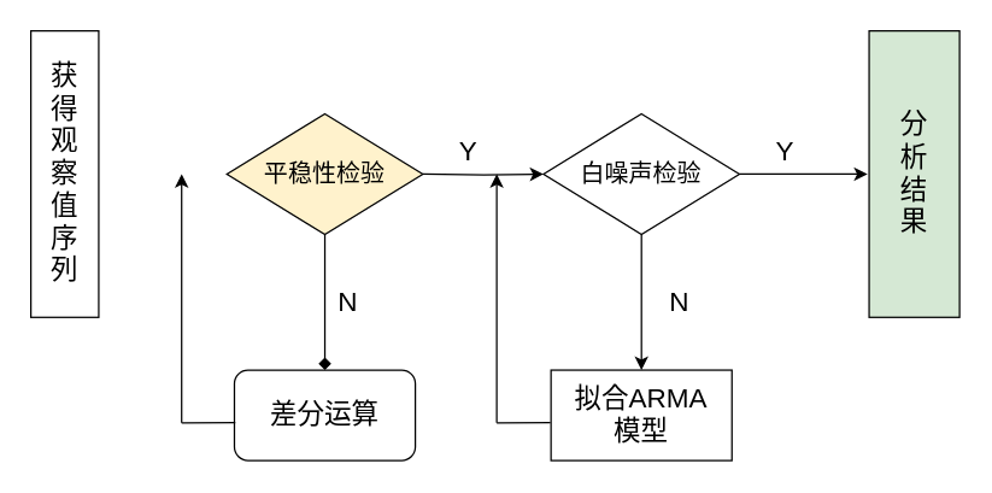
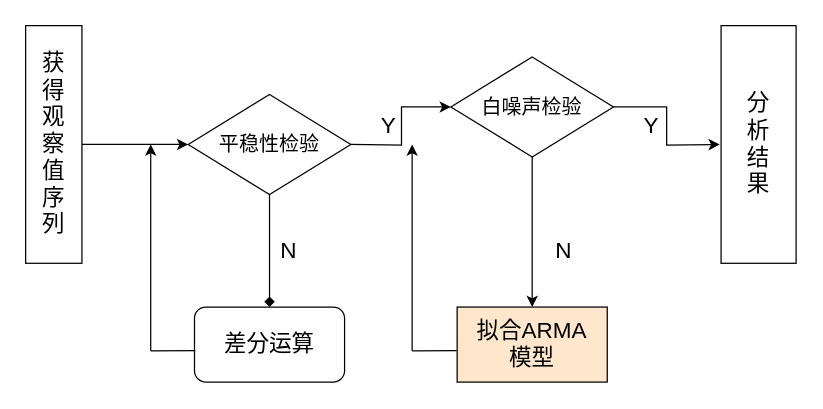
+ <mxCell id="2" value="" style="edgeStyle=orthogonalEdgeStyle;rounded=0;orthogonalLoop=1;jettySize=auto;html=1;fontSize=18;" edge="1" parent="1" source="3" target="6"><mxGeometry relative="1" as="geometry" /></mxCell>
- <mxCell id="6" value="&lt;font style=&quot;font-size: 16px;&quot;&gt;平稳性检验&lt;/font&gt;" style="rhombus;whiteSpace=wrap;html=1;rounded=0;fillColor=#fff2cc;" vertex="1" parent="1"><mxGeometry x="150" y="75" width="130" height="80" as="geometry" /></mxCell>
+ <mxCell id="6" value="&lt;font style=&quot;font-size: 16px;&quot;&gt;平稳性检验&lt;/font&gt;" style="rhombus;whiteSpace=wrap;html=1;rounded=0;" vertex="1" parent="1"><mxGeometry x="150" y="75" width="130" height="80" as="geometry" /></mxCell>
- <mxCell id="9" value="&lt;font style=&quot;font-size: 16px;&quot;&gt;白噪声检验&lt;/font&gt;" style="rhombus;whiteSpace=wrap;html=1;rounded=0;" vertex="1" parent="1"><mxGeometry x="360" y="75" width="130" height="80" as="geometry" /></mxCell>
+ <mxCell id="9" value="&lt;font style=&quot;font-size: 16px;&quot;&gt;白噪声检验&lt;/font&gt;" style="rhombus;whiteSpace=wrap;html=1;rounded=0;" vertex="1" parent="1"><mxGeometry x="360" y="45" width="130" height="80" as="geometry" /></mxCell>
- <mxCell id="10" value="&lt;span style=&quot;font-size: 18px;&quot;&gt;分&lt;br&gt;析&lt;br&gt;结&lt;br&gt;果&lt;/span&gt;" style="rounded=0;whiteSpace=wrap;html=1;fillColor=#d5e8d4;" vertex="1" parent="1"><mxGeometry x="576" y="20" width="60" height="190" as="geometry" /></mxCell>
+ <mxCell id="10" value="&lt;span style=&quot;font-size: 18px;&quot;&gt;分&lt;br&gt;析&lt;br&gt;结&lt;br&gt;果&lt;/span&gt;" style="rounded=0;whiteSpace=wrap;html=1;" vertex="1" parent="1"><mxGeometry x="576" y="20" width="60" height="190" as="geometry" /></mxCell>
- <mxCell id="12" value="&lt;font style=&quot;font-size: 18px;&quot;&gt;拟合ARMA&lt;br&gt;模型&lt;/font&gt;" style="whiteSpace=wrap;html=1;rounded=0;" vertex="1" parent="1"><mxGeometry x="365" y="245" width="120" height="60" as="geometry" /></mxCell>
+ <mxCell id="12" value="&lt;font style=&quot;font-size: 18px;&quot;&gt;拟合ARMA&lt;br&gt;模型&lt;/font&gt;" style="whiteSpace=wrap;html=1;rounded=0;fillColor=#ffe6cc;" vertex="1" parent="1"><mxGeometry x="365" y="245" width="120" height="60" as="geometry" /></mxCell>
